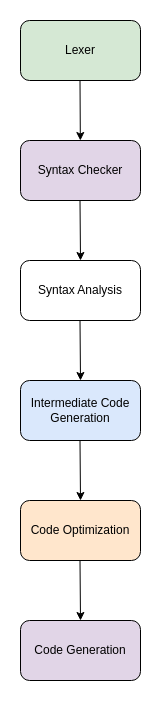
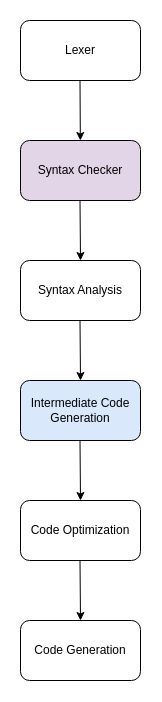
- <mxCell id="2" value="Lexer" style="rounded=1;whiteSpace=wrap;html=1;fillColor=#d5e8d4;" parent="1" vertex="1"><mxGeometry x="20" y="20" width="120" height="60" as="geometry" /></mxCell>
+ <mxCell id="2" value="Lexer" style="rounded=1;whiteSpace=wrap;html=1;" parent="1" vertex="1"><mxGeometry x="20" y="20" width="120" height="60" as="geometry" /></mxCell>
- <mxCell id="11" value="Code Optimization" style="rounded=1;whiteSpace=wrap;html=1;fillColor=#ffe6cc;" vertex="1" parent="1"><mxGeometry x="20" y="500" width="120" height="60" as="geometry" /></mxCell>
+ <mxCell id="11" value="Code Optimization" style="rounded=1;whiteSpace=wrap;html=1;" vertex="1" parent="1"><mxGeometry x="20" y="500" width="120" height="60" as="geometry" /></mxCell>
- <mxCell id="13" value="Code Generation" style="rounded=1;whiteSpace=wrap;html=1;fillColor=#e1d5e7;" vertex="1" parent="1"><mxGeometry x="20" y="620" width="120" height="60" as="geometry" /></mxCell>
+ <mxCell id="13" value="Code Generation" style="rounded=1;whiteSpace=wrap;html=1;" vertex="1" parent="1"><mxGeometry x="20" y="620" width="120" height="60" as="geometry" /></mxCell>
